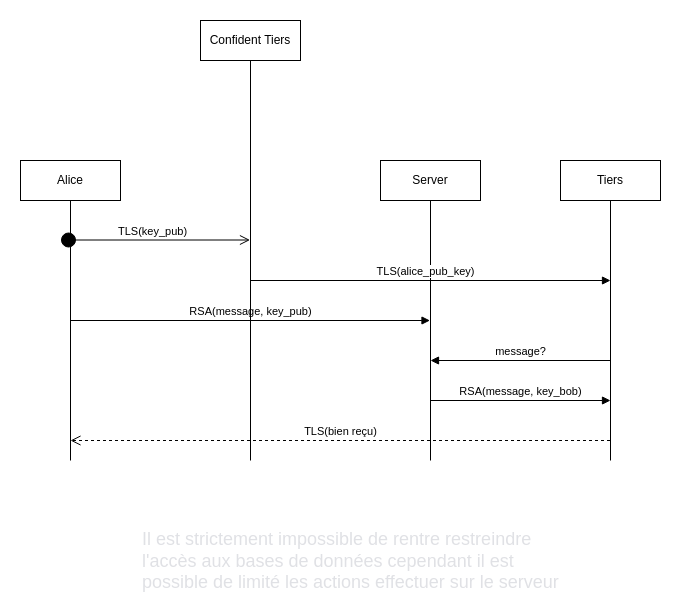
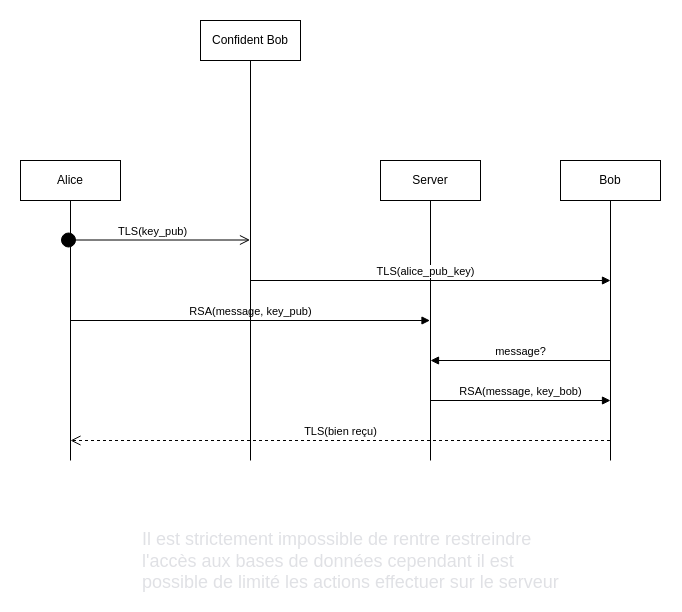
- <mxCell id="11" value="Confident Tiers" style="shape=umlLifeline;perimeter=lifelinePerimeter;whiteSpace=wrap;html=1;container=1;collapsible=0;recursiveResize=0;outlineConnect=0;lifelineDashed=0;" parent="1" vertex="1"><mxGeometry x="200" y="20" width="100" height="440" as="geometry" /></mxCell>
+ <mxCell id="11" value="Confident Bob" style="shape=umlLifeline;perimeter=lifelinePerimeter;whiteSpace=wrap;html=1;container=1;collapsible=0;recursiveResize=0;outlineConnect=0;lifelineDashed=0;" parent="1" vertex="1"><mxGeometry x="200" y="20" width="100" height="440" as="geometry" /></mxCell>
- <mxCell id="5" value="Tiers" style="shape=umlLifeline;perimeter=lifelinePerimeter;whiteSpace=wrap;html=1;container=1;collapsible=0;recursiveResize=0;outlineConnect=0;lifelineDashed=0;" parent="1" vertex="1"><mxGeometry x="560" y="160" width="100" height="300" as="geometry" /></mxCell>
+ <mxCell id="5" value="Bob" style="shape=umlLifeline;perimeter=lifelinePerimeter;whiteSpace=wrap;html=1;container=1;collapsible=0;recursiveResize=0;outlineConnect=0;lifelineDashed=0;" parent="1" vertex="1"><mxGeometry x="560" y="160" width="100" height="300" as="geometry" /></mxCell>
